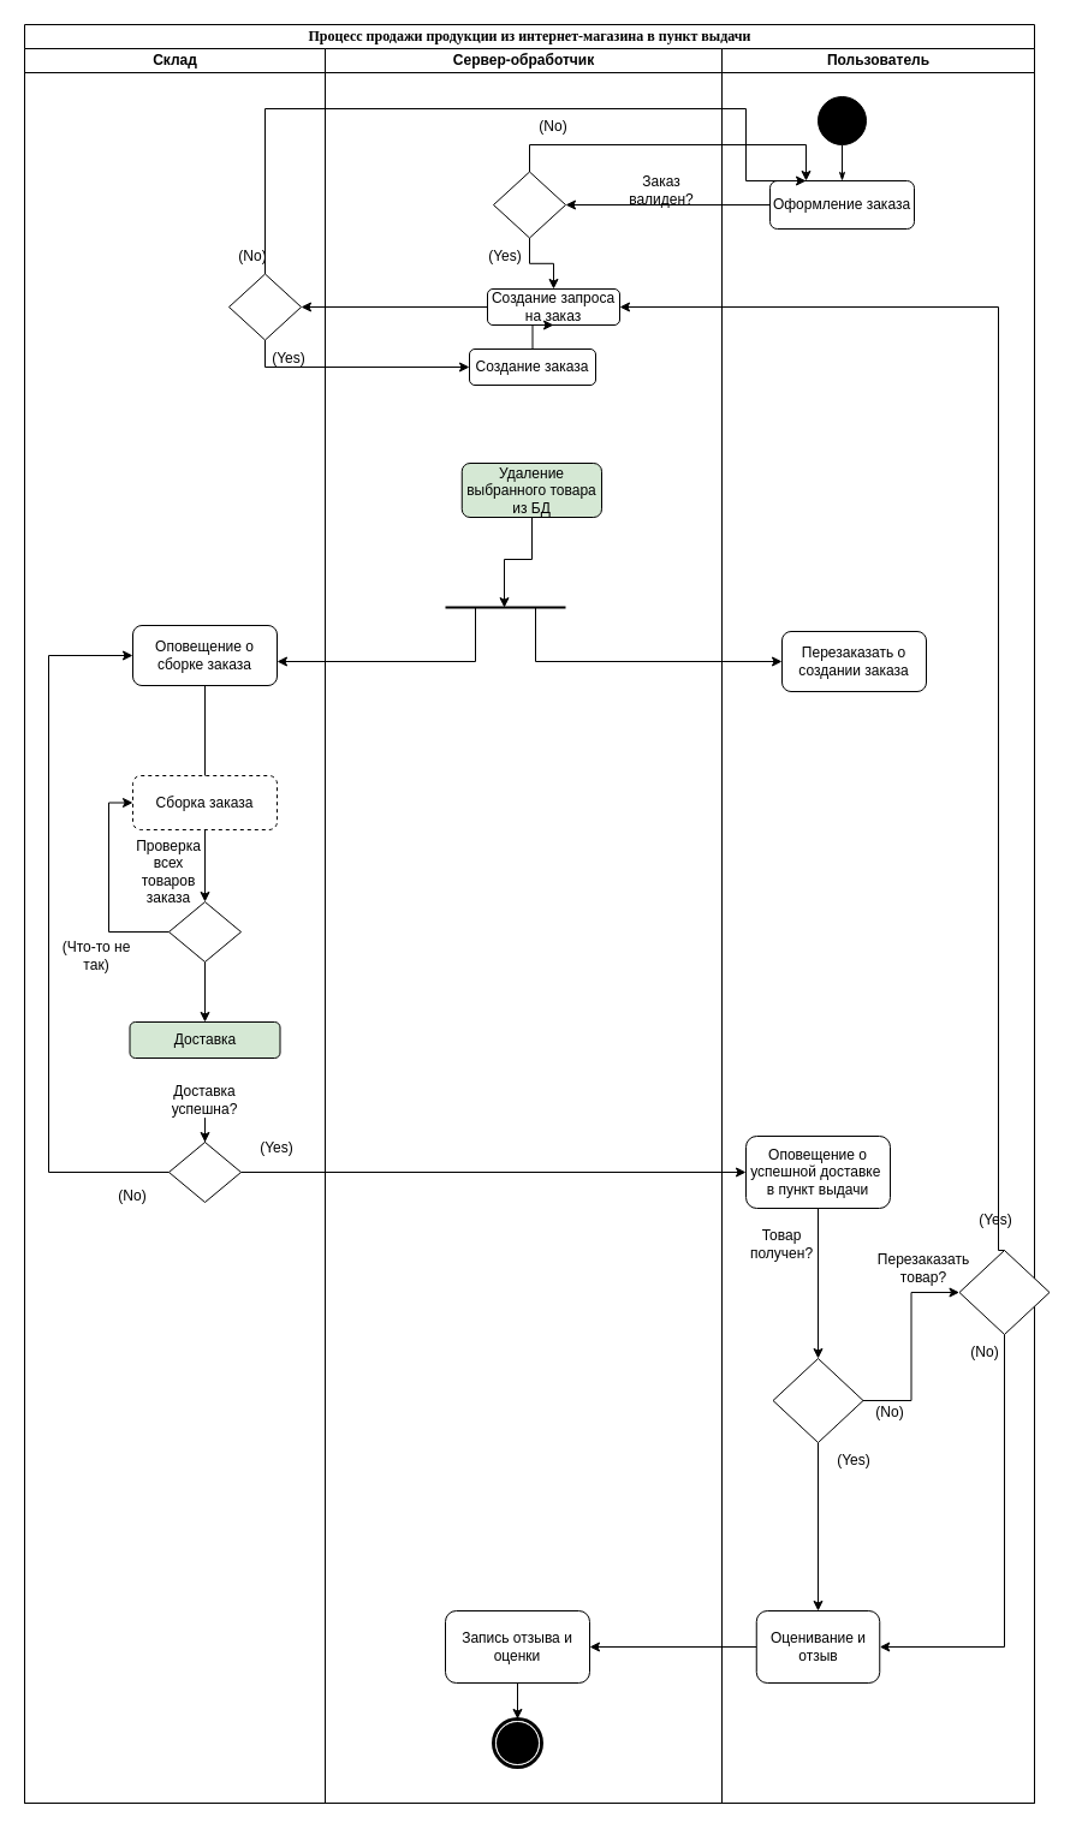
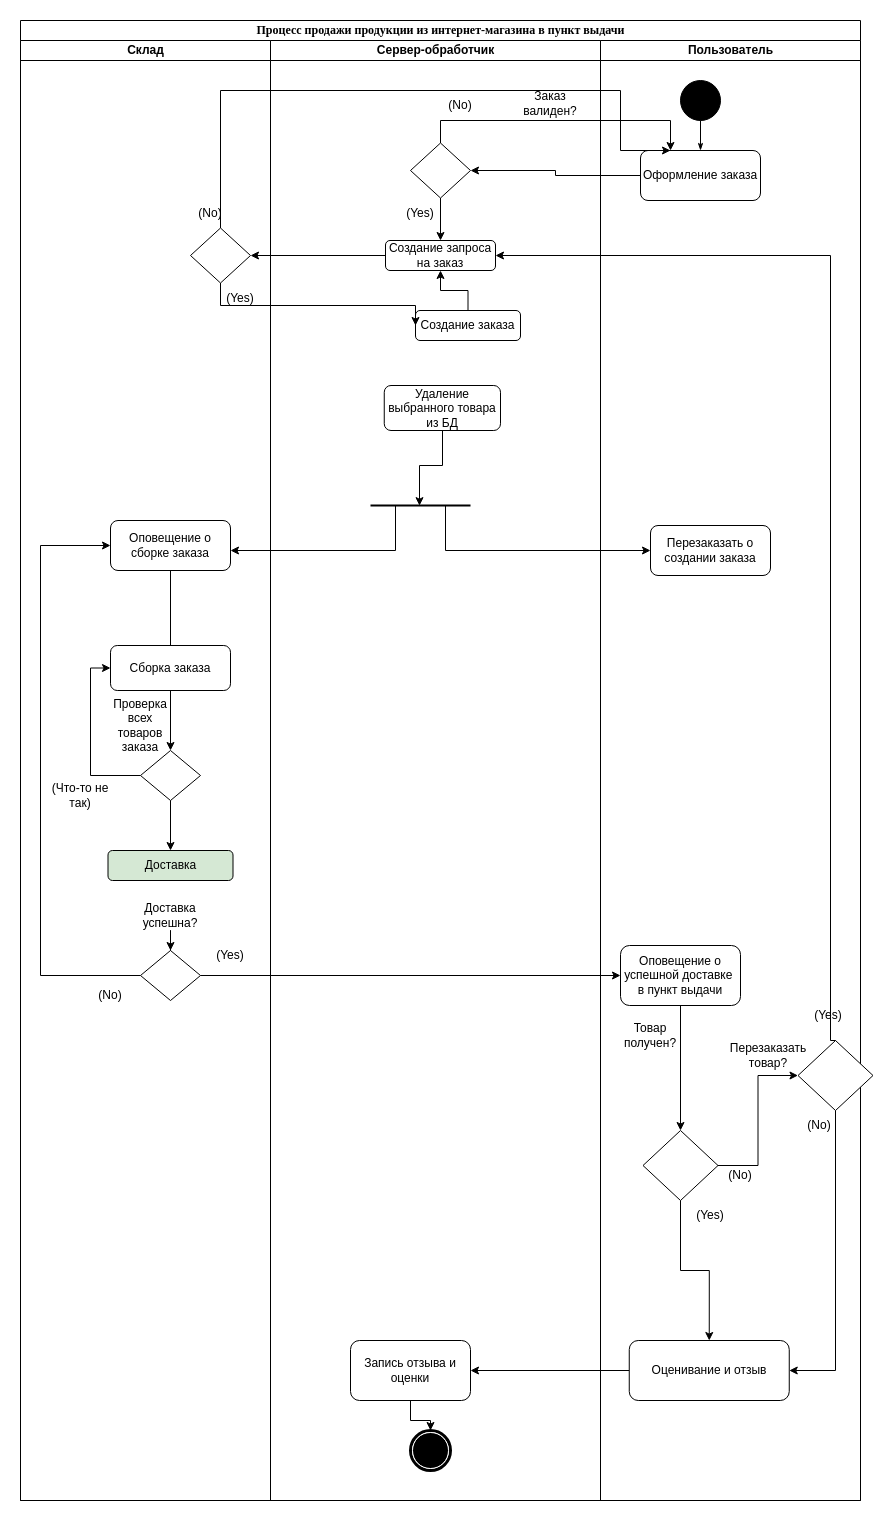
- <mxCell id="21" value="Заказ валиден?" style="text;html=1;strokeColor=none;fillColor=none;align=center;verticalAlign=middle;whiteSpace=wrap;rounded=0;" vertex="1" parent="19"><mxGeometry x="250" y="102.5" width="60" height="30" as="geometry" /></mxCell>
+ <mxCell id="21" value="Заказ валиден?" style="text;html=1;strokeColor=none;fillColor=none;align=center;verticalAlign=middle;whiteSpace=wrap;rounded=0;" vertex="1" parent="19"><mxGeometry x="250" y="47.5" width="60" height="30" as="geometry" /></mxCell>
- <mxCell id="38" value="Оформление заказа" style="rounded=1;whiteSpace=wrap;html=1;" vertex="1" parent="35"><mxGeometry x="40" y="110" width="120" height="40" as="geometry" /></mxCell>
+ <mxCell id="38" value="Оформление заказа" style="rounded=1;whiteSpace=wrap;html=1;" vertex="1" parent="35"><mxGeometry x="40" y="110" width="120" height="50" as="geometry" /></mxCell>
- <mxCell id="23" value="Создание запроса на заказ" style="rounded=1;whiteSpace=wrap;html=1;" vertex="1" parent="19"><mxGeometry x="135" y="200" width="110" height="30" as="geometry" /></mxCell>
+ <mxCell id="23" value="Создание запроса на заказ" style="rounded=1;whiteSpace=wrap;html=1;" vertex="1" parent="19"><mxGeometry x="115" y="200" width="110" height="30" as="geometry" /></mxCell>
- <mxCell id="26" value="Создание заказа" style="rounded=1;whiteSpace=wrap;html=1;" vertex="1" parent="19"><mxGeometry x="120" y="250" width="105" height="30" as="geometry" /></mxCell>
+ <mxCell id="26" value="Создание заказа" style="rounded=1;whiteSpace=wrap;html=1;" vertex="1" parent="19"><mxGeometry x="145" y="270" width="105" height="30" as="geometry" /></mxCell>
- <mxCell id="27" value="Удаление выбранного товара из БД" style="whiteSpace=wrap;html=1;rounded=1;fillColor=#d5e8d4;" vertex="1" parent="19"><mxGeometry x="113.75" y="345" width="116.25" height="45" as="geometry" /></mxCell>
+ <mxCell id="27" value="Удаление выбранного товара из БД" style="whiteSpace=wrap;html=1;rounded=1;" vertex="1" parent="19"><mxGeometry x="113.75" y="345" width="116.25" height="45" as="geometry" /></mxCell>
- <mxCell id="64" value="Сборка заказа" style="whiteSpace=wrap;html=1;rounded=1;dashed=1;" vertex="1" parent="1"><mxGeometry x="110" y="645" width="120" height="45" as="geometry" /></mxCell>
+ <mxCell id="64" value="Сборка заказа" style="whiteSpace=wrap;html=1;rounded=1;" vertex="1" parent="1"><mxGeometry x="110" y="645" width="120" height="45" as="geometry" /></mxCell>
- <mxCell id="31" value="Запись отзыва и оценки" style="whiteSpace=wrap;html=1;rounded=1;" vertex="1" parent="19"><mxGeometry x="100" y="1300" width="120" height="60" as="geometry" /></mxCell>
+ <mxCell id="31" value="Запись отзыва и оценки" style="whiteSpace=wrap;html=1;rounded=1;" vertex="1" parent="19"><mxGeometry x="80" y="1300" width="120" height="60" as="geometry" /></mxCell>
- <mxCell id="44" value="Оценивание и отзыв" style="rounded=1;whiteSpace=wrap;html=1;" vertex="1" parent="35"><mxGeometry x="28.75" y="1300" width="102.5" height="60" as="geometry" /></mxCell>
+ <mxCell id="44" value="Оценивание и отзыв" style="rounded=1;whiteSpace=wrap;html=1;" vertex="1" parent="35"><mxGeometry x="28.75" y="1300" width="160" height="60" as="geometry" /></mxCell>
